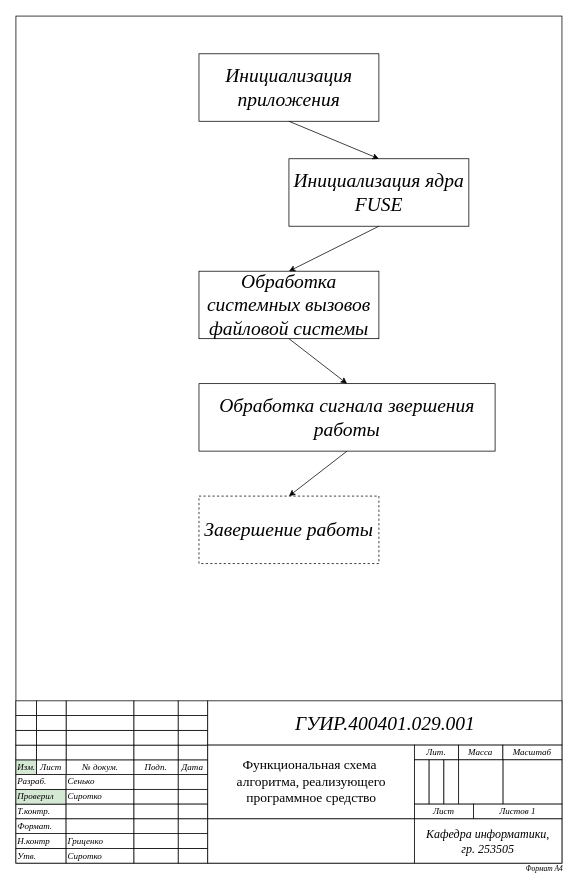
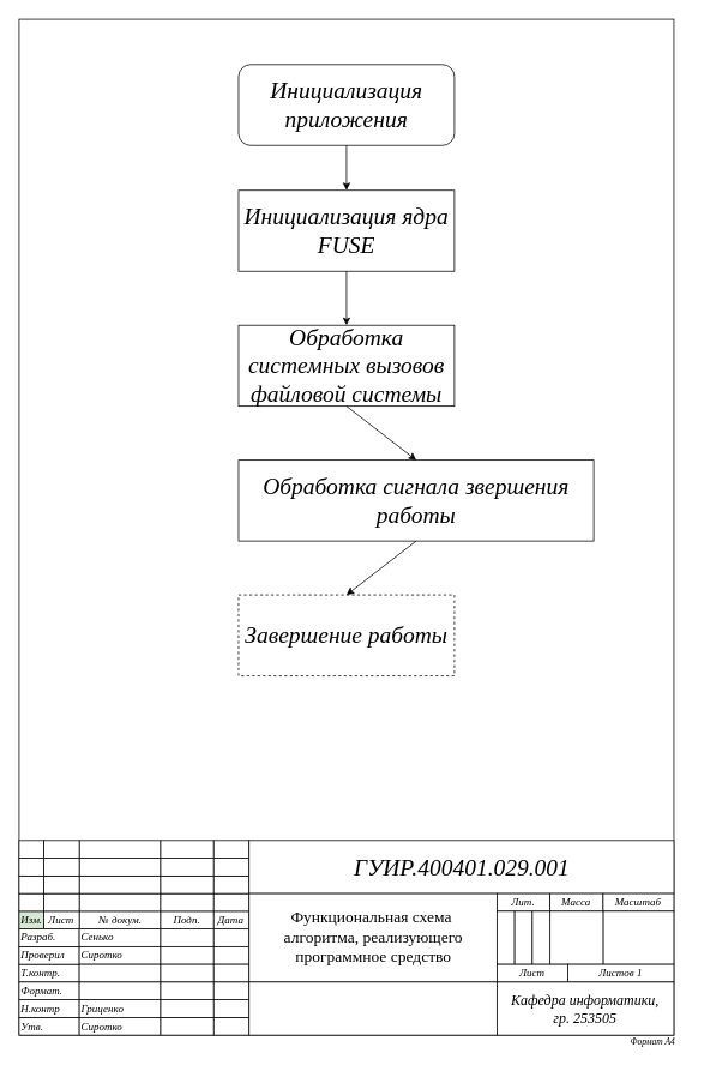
- <mxCell id="68" value="&lt;font face=&quot;GOST type B&quot; style=&quot;font-size: 26px;&quot;&gt;&lt;i style=&quot;&quot;&gt;Инициализация приложения&lt;/i&gt;&lt;/font&gt;" style="rounded=0;whiteSpace=wrap;html=1;" parent="1" vertex="1"><mxGeometry x="264.91" y="71" width="240" height="90" as="geometry" /></mxCell>
+ <mxCell id="68" value="&lt;font face=&quot;GOST type B&quot; style=&quot;font-size: 26px;&quot;&gt;&lt;i style=&quot;&quot;&gt;Инициализация приложения&lt;/i&gt;&lt;/font&gt;" style="whiteSpace=wrap;html=1;rounded=1;" parent="1" vertex="1"><mxGeometry x="264.91" y="71" width="240" height="90" as="geometry" /></mxCell>
- <mxCell id="69" value="&lt;font face=&quot;GOST type B&quot; style=&quot;font-size: 26px;&quot;&gt;&lt;i style=&quot;&quot;&gt;Инициализация ядра FUSE&lt;/i&gt;&lt;/font&gt;" style="rounded=0;whiteSpace=wrap;html=1;" parent="1" vertex="1"><mxGeometry x="384.91" y="211" width="240" height="90" as="geometry" /></mxCell>
+ <mxCell id="69" value="&lt;font face=&quot;GOST type B&quot; style=&quot;font-size: 26px;&quot;&gt;&lt;i style=&quot;&quot;&gt;Инициализация ядра FUSE&lt;/i&gt;&lt;/font&gt;" style="rounded=0;whiteSpace=wrap;html=1;" parent="1" vertex="1"><mxGeometry x="264.91" y="211" width="240" height="90" as="geometry" /></mxCell>
- <mxCell id="7" value="Проверил" style="rounded=0;whiteSpace=wrap;html=1;fontFamily=Gost Type B;fontStyle=2;align=left;fillColor=#d5e8d4;" parent="3" vertex="1"><mxGeometry y="118.1" width="66.929" height="19.685" as="geometry" /></mxCell>
+ <mxCell id="7" value="Проверил" style="rounded=0;whiteSpace=wrap;html=1;fontFamily=Gost Type B;fontStyle=2;align=left;" parent="3" vertex="1"><mxGeometry y="118.1" width="66.929" height="19.685" as="geometry" /></mxCell>
